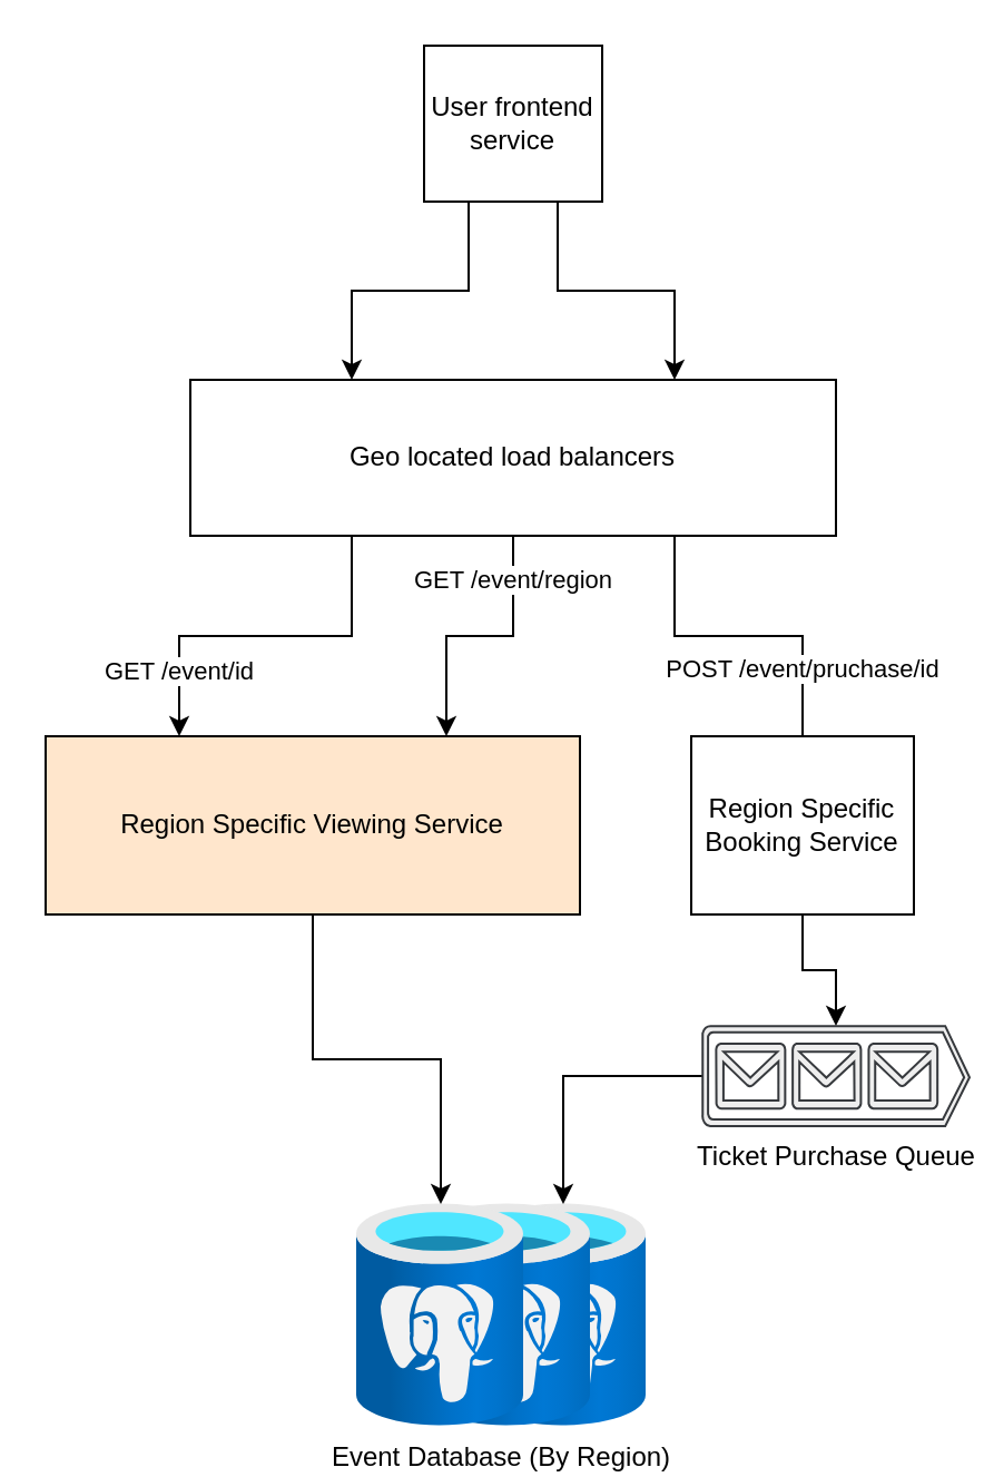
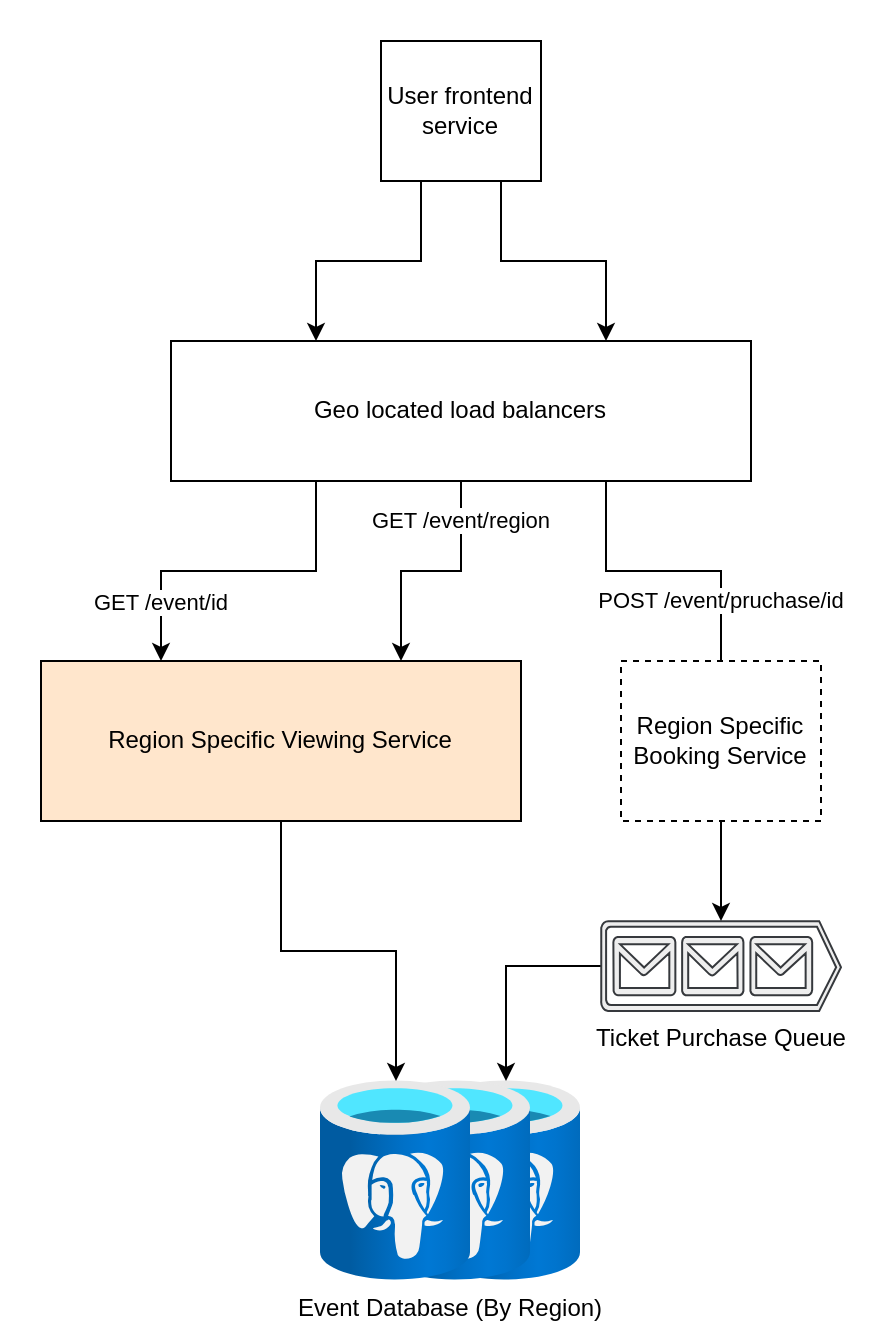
- <mxCell id="15" value="Region Specific Booking Service" style="rounded=0;whiteSpace=wrap;html=1;" vertex="1" parent="1"><mxGeometry x="310" y="330" width="100" height="80" as="geometry" /></mxCell>
+ <mxCell id="15" value="Region Specific Booking Service" style="rounded=0;whiteSpace=wrap;html=1;dashed=1;" vertex="1" parent="1"><mxGeometry x="310" y="330" width="100" height="80" as="geometry" /></mxCell>
- <mxCell id="17" value="Ticket Purchase Queue" style="verticalLabelPosition=bottom;html=1;verticalAlign=top;align=center;shape=mxgraph.azure.queue_generic;pointerEvents=1;fillColor=#eeeeee;strokeColor=#36393d;" vertex="1" parent="1"><mxGeometry x="315" y="460" width="120" height="45" as="geometry" /></mxCell>
+ <mxCell id="17" value="Ticket Purchase Queue" style="verticalLabelPosition=bottom;html=1;verticalAlign=top;align=center;shape=mxgraph.azure.queue_generic;pointerEvents=1;fillColor=#eeeeee;strokeColor=#36393d;" vertex="1" parent="1"><mxGeometry x="300" y="460" width="120" height="45" as="geometry" /></mxCell>
